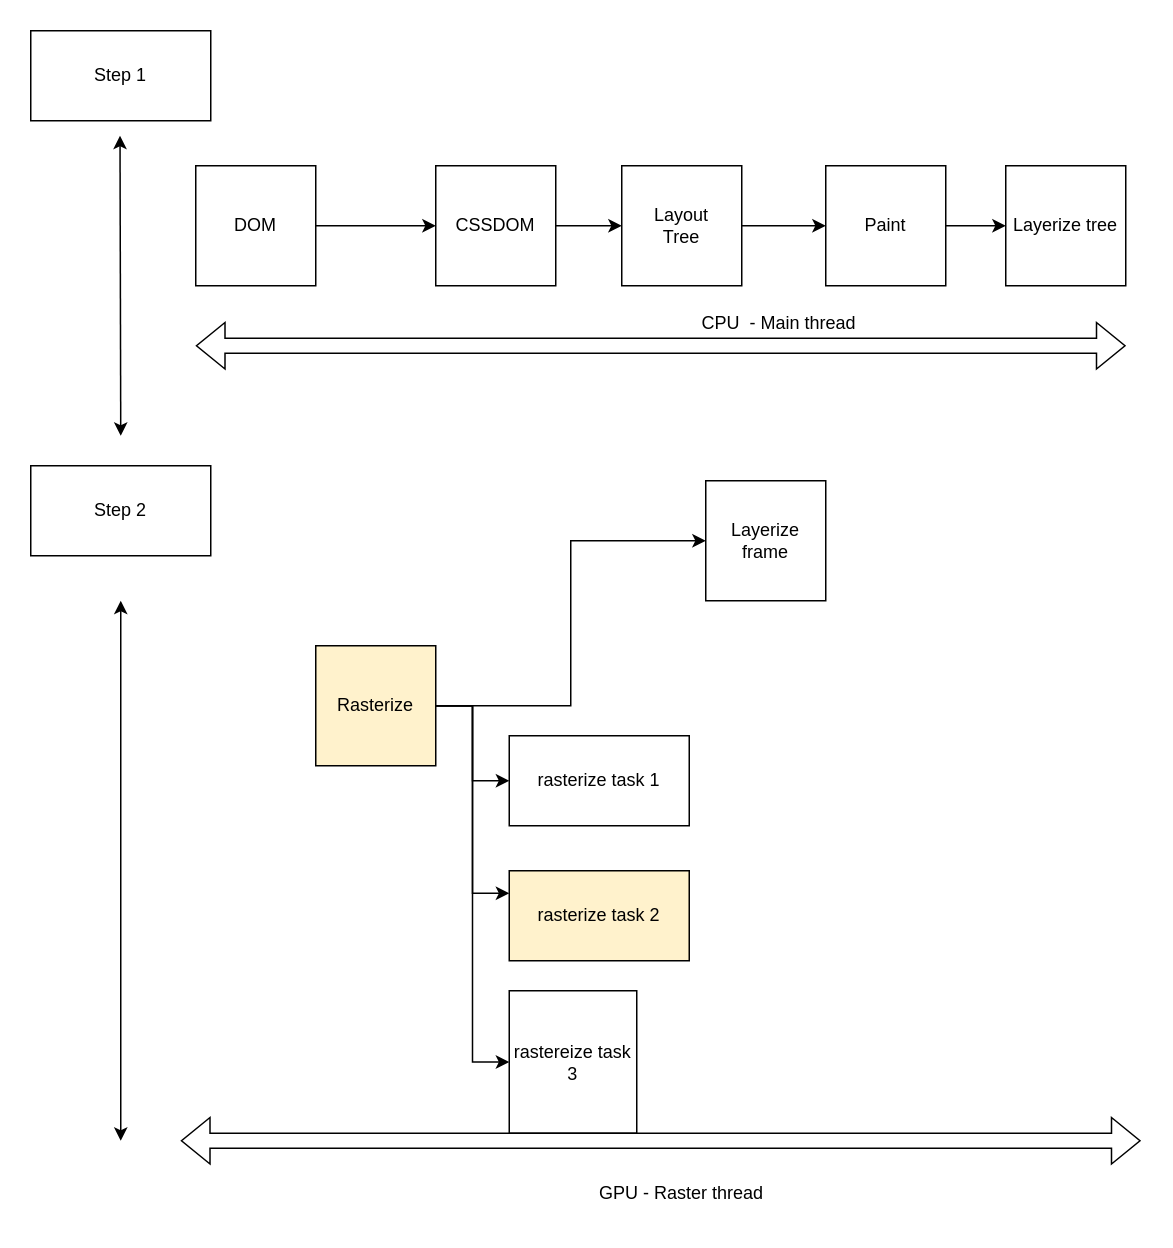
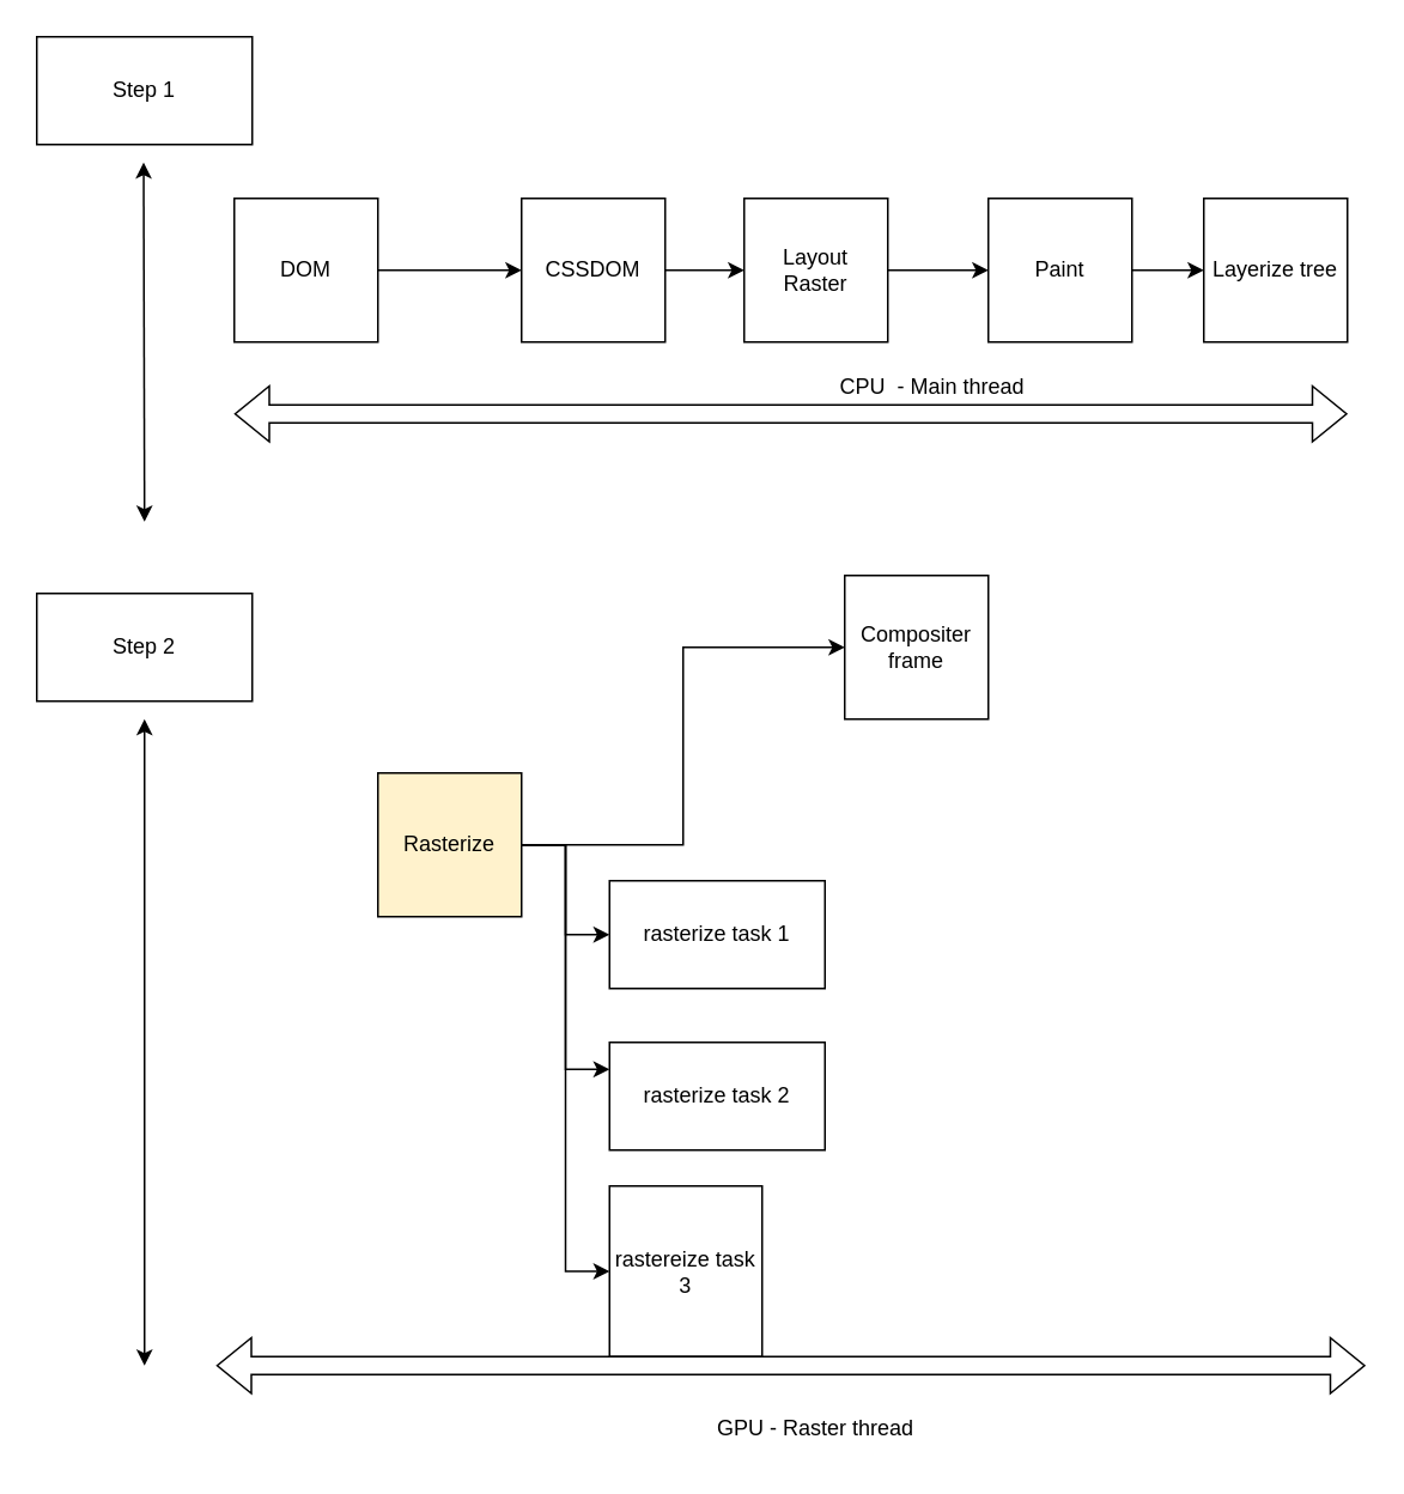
- <mxCell id="7" value="Layout&lt;div&gt;Tree&lt;/div&gt;" style="whiteSpace=wrap;html=1;aspect=fixed;" vertex="1" parent="1"><mxGeometry x="414" y="110" width="80" height="80" as="geometry" /></mxCell>
+ <mxCell id="7" value="Layout&lt;div&gt;Raster&lt;/div&gt;" style="whiteSpace=wrap;html=1;aspect=fixed;" vertex="1" parent="1"><mxGeometry x="414" y="110" width="80" height="80" as="geometry" /></mxCell>
- <mxCell id="15" value="Step 2" style="rounded=0;whiteSpace=wrap;html=1;" vertex="1" parent="1"><mxGeometry x="20" y="310" width="120" height="60" as="geometry" /></mxCell>
+ <mxCell id="15" value="Step 2" style="rounded=0;whiteSpace=wrap;html=1;" vertex="1" parent="1"><mxGeometry x="20" y="330" width="120" height="60" as="geometry" /></mxCell>
- <mxCell id="24" value="Layerize frame" style="whiteSpace=wrap;html=1;aspect=fixed;" vertex="1" parent="1"><mxGeometry x="470" y="320" width="80" height="80" as="geometry" /></mxCell>
+ <mxCell id="24" value="Compositer frame" style="whiteSpace=wrap;html=1;aspect=fixed;" vertex="1" parent="1"><mxGeometry x="470" y="320" width="80" height="80" as="geometry" /></mxCell>
- <mxCell id="22" value="rasterize task 2" style="rounded=0;whiteSpace=wrap;html=1;fillColor=#fff2cc;" vertex="1" parent="1"><mxGeometry x="339" y="580" width="120" height="60" as="geometry" /></mxCell>
+ <mxCell id="22" value="rasterize task 2" style="rounded=0;whiteSpace=wrap;html=1;" vertex="1" parent="1"><mxGeometry x="339" y="580" width="120" height="60" as="geometry" /></mxCell>
